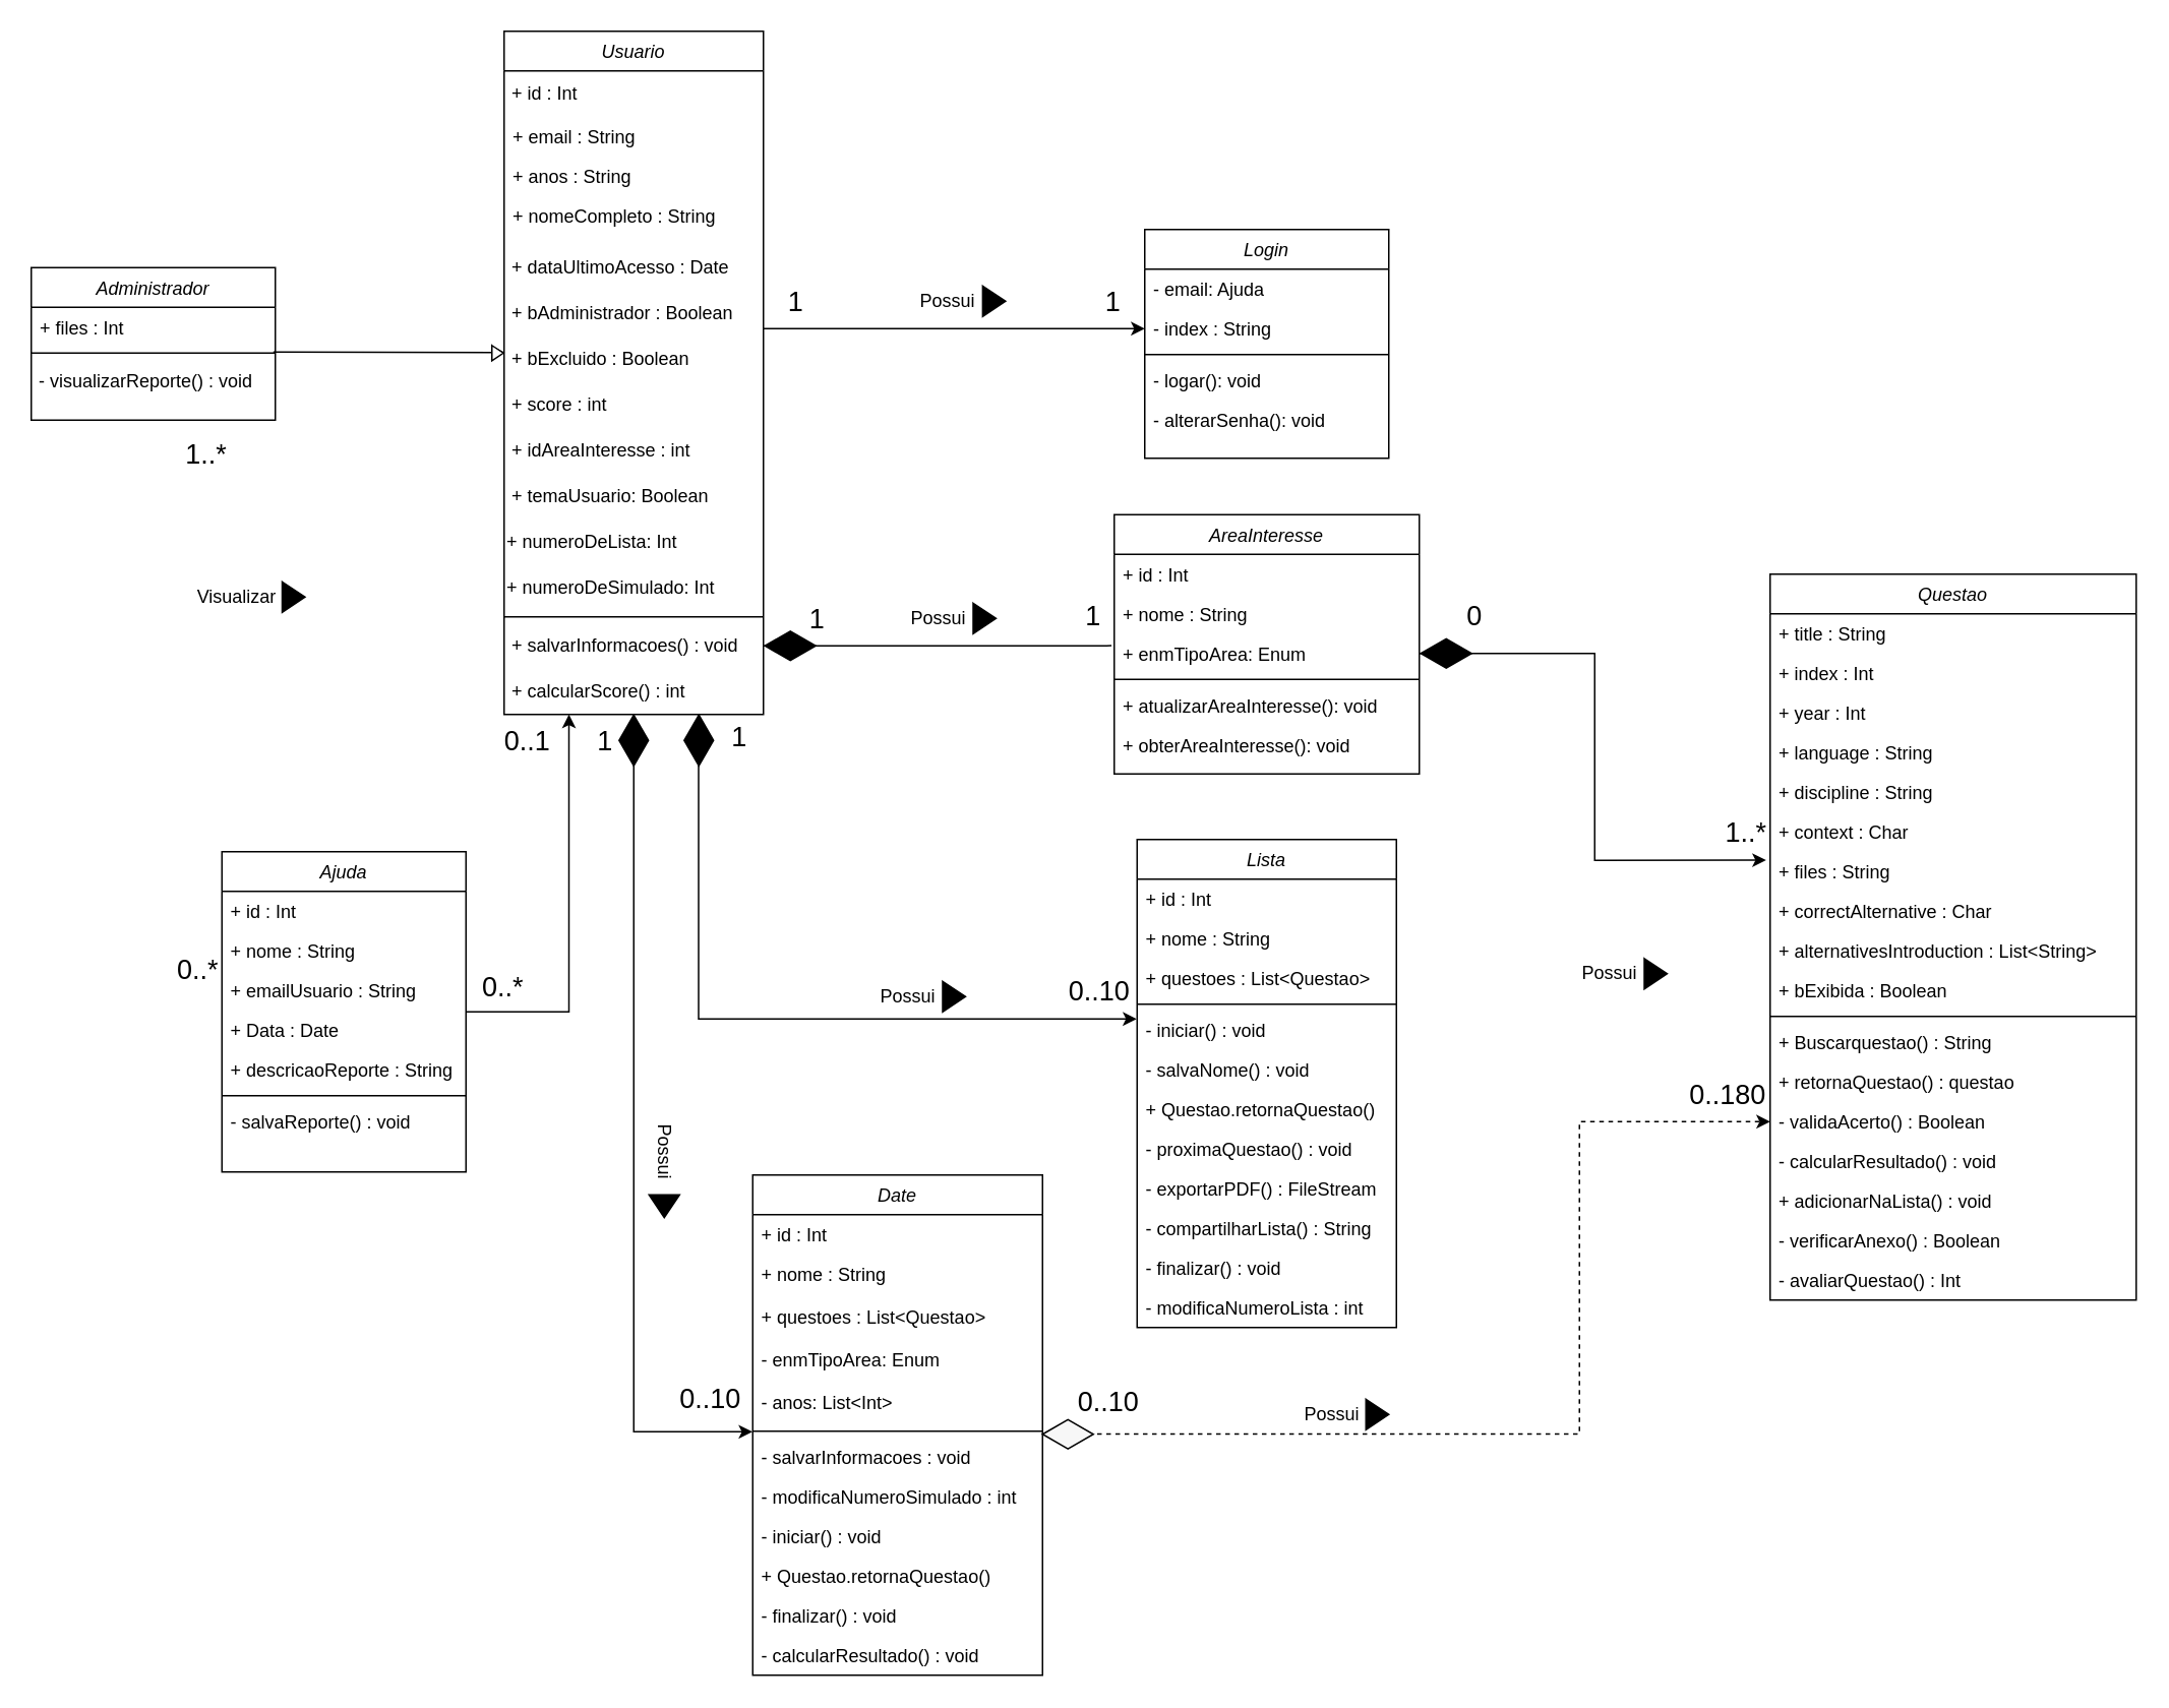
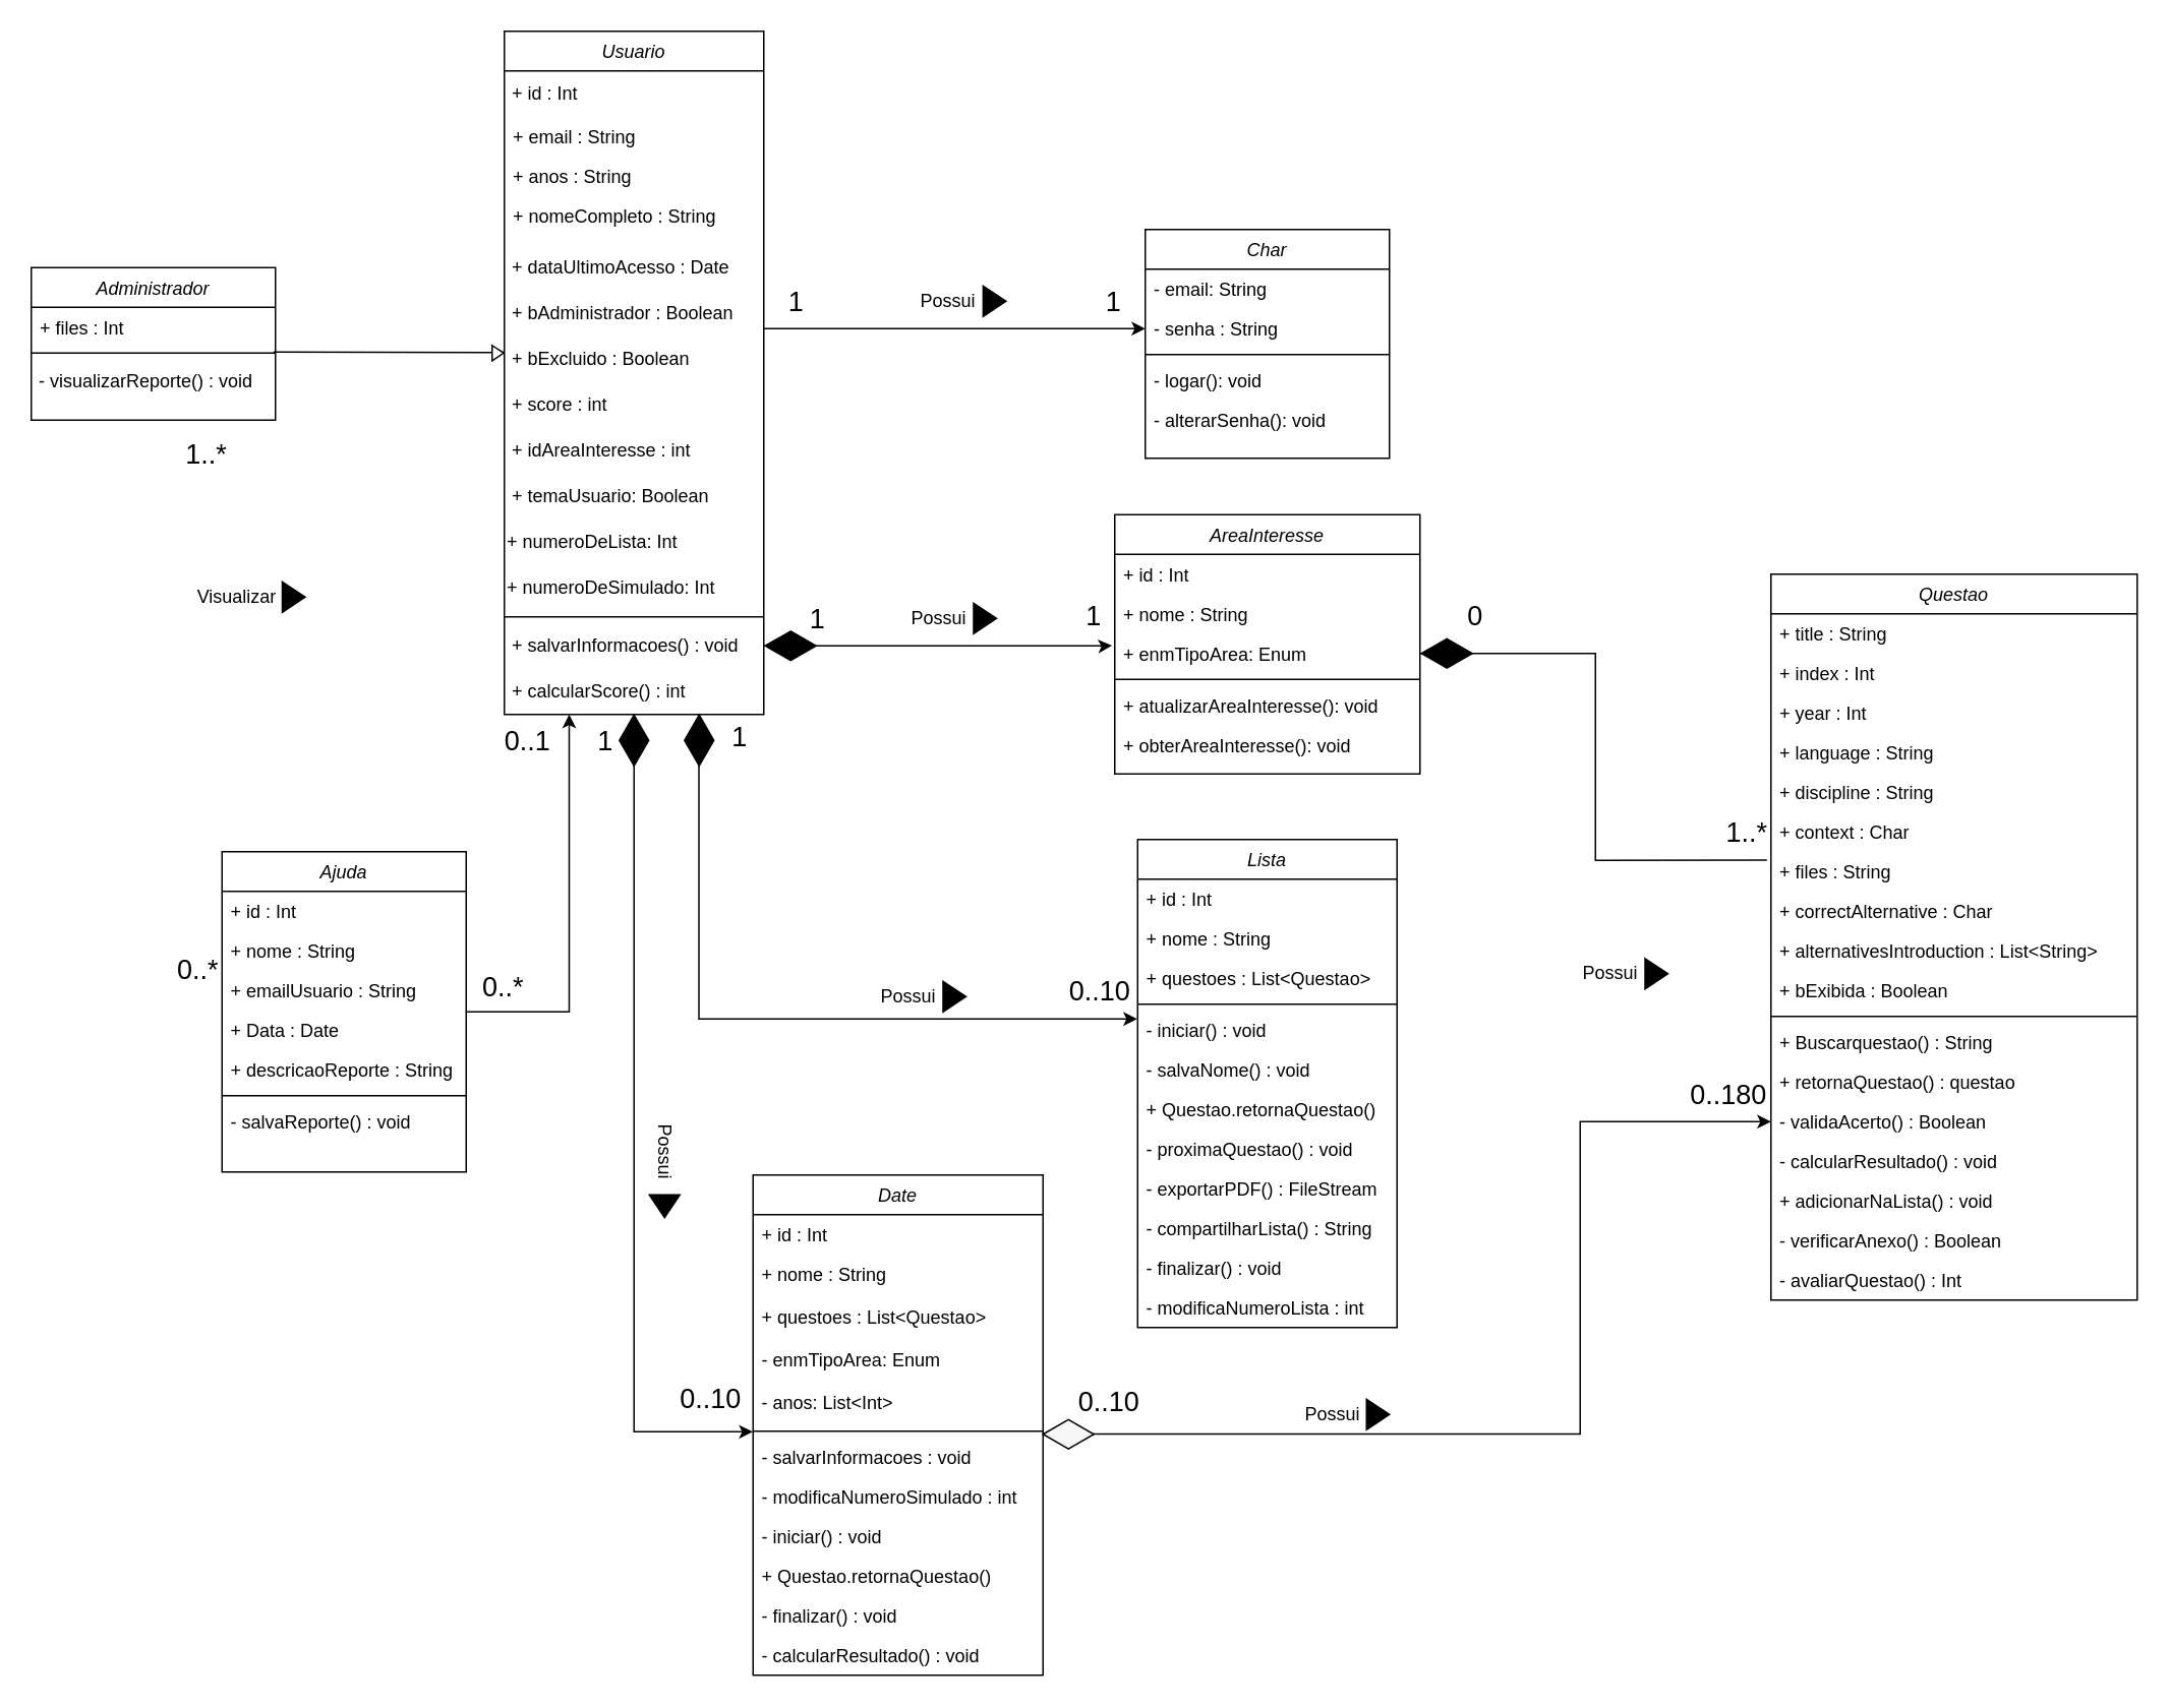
- <mxCell id="20" value="Login" style="swimlane;fontStyle=2;align=center;verticalAlign=top;childLayout=stackLayout;horizontal=1;startSize=26;horizontalStack=0;resizeParent=1;resizeLast=0;collapsible=1;marginBottom=0;rounded=0;shadow=0;strokeWidth=1;" parent="1" vertex="1"><mxGeometry x="750" y="150" width="160" height="150" as="geometry"><mxRectangle x="230" y="140" width="160" height="26" as="alternateBounds" /></mxGeometry></mxCell>
+ <mxCell id="20" value="Char" style="swimlane;fontStyle=2;align=center;verticalAlign=top;childLayout=stackLayout;horizontal=1;startSize=26;horizontalStack=0;resizeParent=1;resizeLast=0;collapsible=1;marginBottom=0;rounded=0;shadow=0;strokeWidth=1;" parent="1" vertex="1"><mxGeometry x="750" y="150" width="160" height="150" as="geometry"><mxRectangle x="230" y="140" width="160" height="26" as="alternateBounds" /></mxGeometry></mxCell>
- <mxCell id="21" value="- email: Ajuda" style="text;align=left;verticalAlign=top;spacingLeft=4;spacingRight=4;overflow=hidden;rotatable=0;points=[[0,0.5],[1,0.5]];portConstraint=eastwest;" parent="20" vertex="1"><mxGeometry y="26" width="160" height="26" as="geometry" /></mxCell>
+ <mxCell id="21" value="- email: String" style="text;align=left;verticalAlign=top;spacingLeft=4;spacingRight=4;overflow=hidden;rotatable=0;points=[[0,0.5],[1,0.5]];portConstraint=eastwest;" parent="20" vertex="1"><mxGeometry y="26" width="160" height="26" as="geometry" /></mxCell>
- <mxCell id="22" value="- index : String" style="text;align=left;verticalAlign=top;spacingLeft=4;spacingRight=4;overflow=hidden;rotatable=0;points=[[0,0.5],[1,0.5]];portConstraint=eastwest;rounded=0;shadow=0;html=0;" parent="20" vertex="1"><mxGeometry y="52" width="160" height="26" as="geometry" /></mxCell>
+ <mxCell id="22" value="- senha : String" style="text;align=left;verticalAlign=top;spacingLeft=4;spacingRight=4;overflow=hidden;rotatable=0;points=[[0,0.5],[1,0.5]];portConstraint=eastwest;rounded=0;shadow=0;html=0;" parent="20" vertex="1"><mxGeometry y="52" width="160" height="26" as="geometry" /></mxCell>
- <mxCell id="97" style="edgeStyle=orthogonalEdgeStyle;rounded=0;orthogonalLoop=1;jettySize=auto;html=1;exitX=1;exitY=0.5;exitDx=0;exitDy=0;entryX=-0.009;entryY=0.3;entryDx=0;entryDy=0;entryPerimeter=0;endArrow=none;" parent="1" source="18" target="80" edge="1"><mxGeometry relative="1" as="geometry"><Array as="points"><mxPoint x="725" y="423" /></Array><mxPoint x="725" y="463" as="targetPoint" /></mxGeometry></mxCell>
+ <mxCell id="97" style="edgeStyle=orthogonalEdgeStyle;rounded=0;orthogonalLoop=1;jettySize=auto;html=1;exitX=1;exitY=0.5;exitDx=0;exitDy=0;entryX=-0.009;entryY=0.3;entryDx=0;entryDy=0;entryPerimeter=0;" parent="1" source="18" target="80" edge="1"><mxGeometry relative="1" as="geometry"><Array as="points"><mxPoint x="725" y="423" /></Array><mxPoint x="725" y="463" as="targetPoint" /></mxGeometry></mxCell>
- <mxCell id="94" style="edgeStyle=orthogonalEdgeStyle;rounded=0;orthogonalLoop=1;jettySize=auto;html=1;exitX=1;exitY=0.5;exitDx=0;exitDy=0;entryX=-0.011;entryY=0.214;entryDx=0;entryDy=0;entryPerimeter=0;" parent="1" source="80" target="65" edge="1"><mxGeometry relative="1" as="geometry"><mxPoint x="1065" y="433" as="targetPoint" /><Array as="points"><mxPoint x="1045" y="428" /><mxPoint x="1045" y="564" /></Array></mxGeometry></mxCell>
+ <mxCell id="94" style="edgeStyle=orthogonalEdgeStyle;rounded=0;orthogonalLoop=1;jettySize=auto;html=1;exitX=1;exitY=0.5;exitDx=0;exitDy=0;entryX=-0.011;entryY=0.214;entryDx=0;entryDy=0;entryPerimeter=0;endArrow=none;" parent="1" source="80" target="65" edge="1"><mxGeometry relative="1" as="geometry"><mxPoint x="1065" y="433" as="targetPoint" /><Array as="points"><mxPoint x="1045" y="428" /><mxPoint x="1045" y="564" /></Array></mxGeometry></mxCell>
- <mxCell id="44" style="edgeStyle=orthogonalEdgeStyle;rounded=0;orthogonalLoop=1;jettySize=auto;html=1;exitX=0.999;exitY=-0.085;exitDx=0;exitDy=0;exitPerimeter=0;entryX=0;entryY=0.5;entryDx=0;entryDy=0;dashed=1;" parent="1" source="52" target="72" edge="1"><mxGeometry relative="1" as="geometry"><Array as="points"><mxPoint x="1035" y="940" /><mxPoint x="1035" y="735" /></Array><mxPoint x="1135" y="983" as="sourcePoint" /><mxPoint x="995" y="773" as="targetPoint" /></mxGeometry></mxCell>
+ <mxCell id="44" style="edgeStyle=orthogonalEdgeStyle;rounded=0;orthogonalLoop=1;jettySize=auto;html=1;exitX=0.999;exitY=-0.085;exitDx=0;exitDy=0;exitPerimeter=0;entryX=0;entryY=0.5;entryDx=0;entryDy=0;" parent="1" source="52" target="72" edge="1"><mxGeometry relative="1" as="geometry"><Array as="points"><mxPoint x="1035" y="940" /><mxPoint x="1035" y="735" /></Array><mxPoint x="1135" y="983" as="sourcePoint" /><mxPoint x="995" y="773" as="targetPoint" /></mxGeometry></mxCell>
